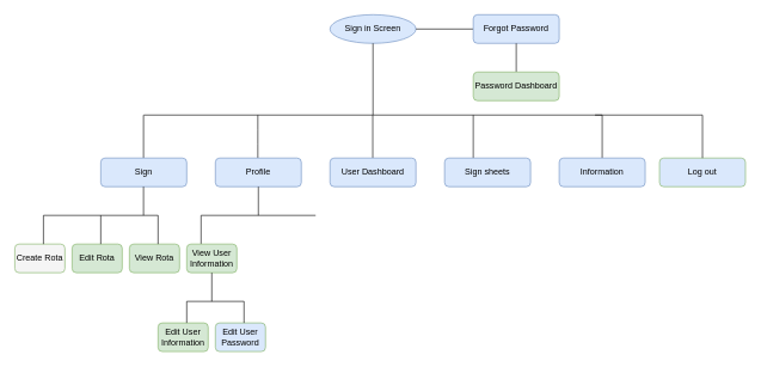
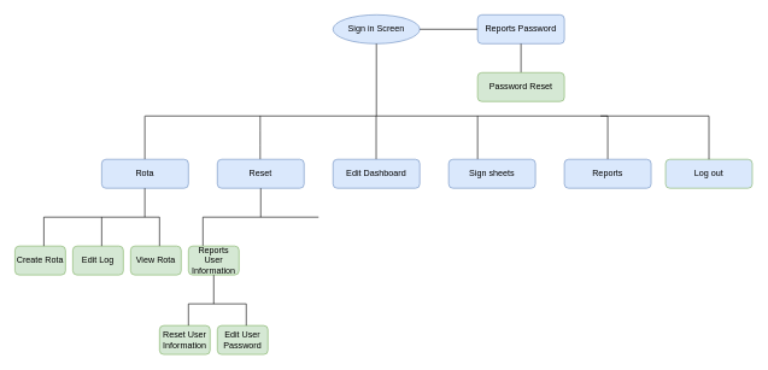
- <mxCell id="4" value="Forgot Password" style="rounded=1;whiteSpace=wrap;html=1;fontSize=12;glass=0;strokeWidth=1;shadow=0;fillColor=#dae8fc;strokeColor=#6c8ebf;" vertex="1" parent="1"><mxGeometry x="660" y="20" width="120" height="40" as="geometry" /></mxCell>
+ <mxCell id="4" value="Reports Password" style="rounded=1;whiteSpace=wrap;html=1;fontSize=12;glass=0;strokeWidth=1;shadow=0;fillColor=#dae8fc;strokeColor=#6c8ebf;" vertex="1" parent="1"><mxGeometry x="660" y="20" width="120" height="40" as="geometry" /></mxCell>
- <mxCell id="6" value="Password Dashboard" style="rounded=1;whiteSpace=wrap;html=1;fontSize=12;glass=0;strokeWidth=1;shadow=0;fillColor=#d5e8d4;strokeColor=#82b366;" vertex="1" parent="1"><mxGeometry x="660" y="100" width="120" height="40" as="geometry" /></mxCell>
+ <mxCell id="6" value="Password Reset" style="rounded=1;whiteSpace=wrap;html=1;fontSize=12;glass=0;strokeWidth=1;shadow=0;fillColor=#d5e8d4;strokeColor=#82b366;" vertex="1" parent="1"><mxGeometry x="660" y="100" width="120" height="40" as="geometry" /></mxCell>
- <mxCell id="11" value="Sign" style="rounded=1;whiteSpace=wrap;html=1;fontSize=12;glass=0;strokeWidth=1;shadow=0;fillColor=#dae8fc;strokeColor=#6c8ebf;align=center;" vertex="1" parent="1"><mxGeometry x="140" y="220" width="120" height="40" as="geometry" /></mxCell>
+ <mxCell id="11" value="Rota" style="rounded=1;whiteSpace=wrap;html=1;fontSize=12;glass=0;strokeWidth=1;shadow=0;fillColor=#dae8fc;strokeColor=#6c8ebf;align=center;" vertex="1" parent="1"><mxGeometry x="140" y="220" width="120" height="40" as="geometry" /></mxCell>
- <mxCell id="16" value="Profile" style="rounded=1;whiteSpace=wrap;html=1;fontSize=12;glass=0;strokeWidth=1;shadow=0;fillColor=#dae8fc;strokeColor=#6c8ebf;" vertex="1" parent="1"><mxGeometry y="220" width="120" height="40" as="geometry" x="300" /></mxCell>
+ <mxCell id="16" value="Reset" style="rounded=1;whiteSpace=wrap;html=1;fontSize=12;glass=0;strokeWidth=1;shadow=0;fillColor=#dae8fc;strokeColor=#6c8ebf;" vertex="1" parent="1"><mxGeometry y="220" width="120" height="40" as="geometry" x="300" /></mxCell>
- <mxCell id="17" value="User Dashboard" style="rounded=1;whiteSpace=wrap;html=1;fontSize=12;glass=0;strokeWidth=1;shadow=0;fillColor=#dae8fc;strokeColor=#6c8ebf;" vertex="1" parent="1"><mxGeometry x="460" y="220" width="120" height="40" as="geometry" /></mxCell>
+ <mxCell id="17" value="Edit Dashboard" style="rounded=1;whiteSpace=wrap;html=1;fontSize=12;glass=0;strokeWidth=1;shadow=0;fillColor=#dae8fc;strokeColor=#6c8ebf;" vertex="1" parent="1"><mxGeometry x="460" y="220" width="120" height="40" as="geometry" /></mxCell>
- <mxCell id="19" value="Information" style="rounded=1;whiteSpace=wrap;html=1;fontSize=12;glass=0;strokeWidth=1;shadow=0;fillColor=#dae8fc;strokeColor=#6c8ebf;" vertex="1" parent="1"><mxGeometry x="780" y="220" width="120" height="40" as="geometry" /></mxCell>
+ <mxCell id="19" value="Reports" style="rounded=1;whiteSpace=wrap;html=1;fontSize=12;glass=0;strokeWidth=1;shadow=0;fillColor=#dae8fc;strokeColor=#6c8ebf;" vertex="1" parent="1"><mxGeometry x="780" y="220" width="120" height="40" as="geometry" /></mxCell>
- <mxCell id="24" value="Create Rota" style="rounded=1;whiteSpace=wrap;html=1;fontSize=12;glass=0;strokeWidth=1;shadow=0;fillColor=#f5f5f5;strokeColor=#82b366;align=center;" vertex="1" parent="1"><mxGeometry x="20" y="340" width="70" height="40" as="geometry" /></mxCell>
+ <mxCell id="24" value="Create Rota" style="rounded=1;whiteSpace=wrap;html=1;fontSize=12;glass=0;strokeWidth=1;shadow=0;fillColor=#d5e8d4;strokeColor=#82b366;align=center;" vertex="1" parent="1"><mxGeometry x="20" y="340" width="70" height="40" as="geometry" /></mxCell>
- <mxCell id="25" value="Edit Rota" style="rounded=1;whiteSpace=wrap;html=1;fontSize=12;glass=0;strokeWidth=1;shadow=0;fillColor=#d5e8d4;strokeColor=#82b366;align=center;" vertex="1" parent="1"><mxGeometry x="100" y="340" width="70" height="40" as="geometry" /></mxCell>
+ <mxCell id="25" value="Edit Log" style="rounded=1;whiteSpace=wrap;html=1;fontSize=12;glass=0;strokeWidth=1;shadow=0;fillColor=#d5e8d4;strokeColor=#82b366;align=center;" vertex="1" parent="1"><mxGeometry x="100" y="340" width="70" height="40" as="geometry" /></mxCell>
- <mxCell id="34" value="View User Information" style="rounded=1;whiteSpace=wrap;html=1;fontSize=12;glass=0;strokeWidth=1;shadow=0;fillColor=#d5e8d4;strokeColor=#82b366;align=center;" vertex="1" parent="1"><mxGeometry x="260" y="340" width="70" height="40" as="geometry" /></mxCell>
+ <mxCell id="34" value="Reports User Information" style="rounded=1;whiteSpace=wrap;html=1;fontSize=12;glass=0;strokeWidth=1;shadow=0;fillColor=#d5e8d4;strokeColor=#82b366;align=center;" vertex="1" parent="1"><mxGeometry x="260" y="340" width="70" height="40" as="geometry" /></mxCell>
- <mxCell id="37" value="Edit User Information" style="rounded=1;whiteSpace=wrap;html=1;fontSize=12;glass=0;strokeWidth=1;shadow=0;fillColor=#d5e8d4;strokeColor=#82b366;align=center;" vertex="1" parent="1"><mxGeometry x="220" y="450" width="70" height="40" as="geometry" /></mxCell>
+ <mxCell id="37" value="Reset User Information" style="rounded=1;whiteSpace=wrap;html=1;fontSize=12;glass=0;strokeWidth=1;shadow=0;fillColor=#d5e8d4;strokeColor=#82b366;align=center;" vertex="1" parent="1"><mxGeometry x="220" y="450" width="70" height="40" as="geometry" /></mxCell>
- <mxCell id="38" value="Edit User Password" style="rounded=1;whiteSpace=wrap;html=1;fontSize=12;glass=0;strokeWidth=1;shadow=0;fillColor=#dae8fc;strokeColor=#82b366;align=center;" vertex="1" parent="1"><mxGeometry y="450" width="70" height="40" as="geometry" x="300" /></mxCell>
+ <mxCell id="38" value="Edit User Password" style="rounded=1;whiteSpace=wrap;html=1;fontSize=12;glass=0;strokeWidth=1;shadow=0;fillColor=#d5e8d4;strokeColor=#82b366;align=center;" vertex="1" parent="1"><mxGeometry y="450" width="70" height="40" as="geometry" x="300" /></mxCell>
